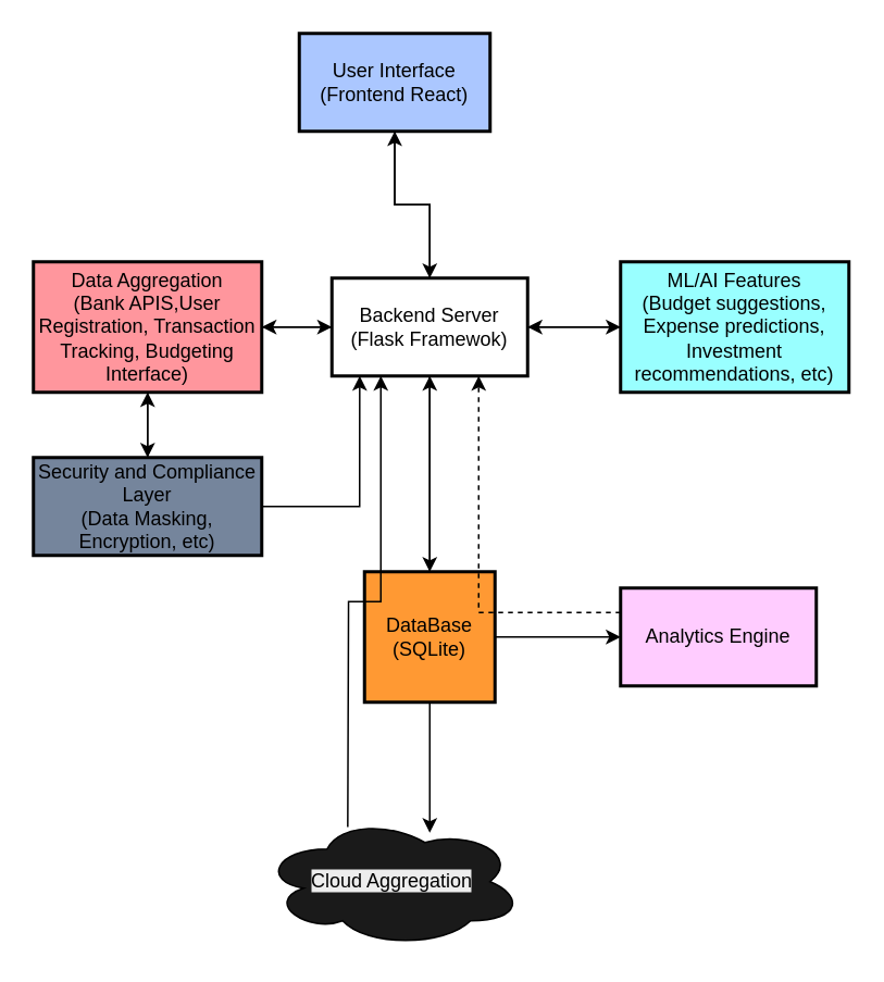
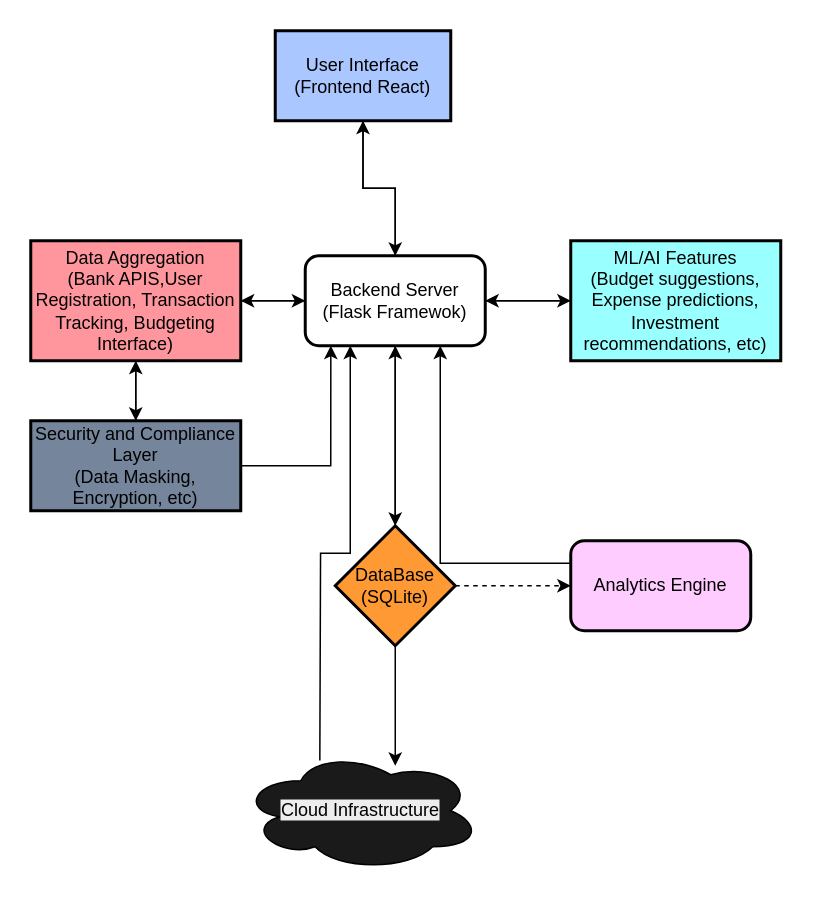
- <mxCell id="21" value="Backend Server&lt;div&gt;(Flask Framewok)&lt;/div&gt;" style="whiteSpace=wrap;html=1;strokeWidth=2;fillColor=#FFFFFF;rounded=0;" vertex="1" parent="1"><mxGeometry x="203" y="170" width="120" height="60" as="geometry" /></mxCell>
+ <mxCell id="21" value="Backend Server&lt;div&gt;(Flask Framewok)&lt;/div&gt;" style="rounded=1;whiteSpace=wrap;html=1;strokeWidth=2;fillColor=#FFFFFF;" vertex="1" parent="1"><mxGeometry x="203" y="170" width="120" height="60" as="geometry" /></mxCell>
- <mxCell id="12" style="edgeStyle=orthogonalEdgeStyle;rounded=0;orthogonalLoop=1;jettySize=auto;html=1;exitX=0;exitY=0.25;exitDx=0;exitDy=0;entryX=0.75;entryY=1;entryDx=0;entryDy=0;dashed=1;" edge="1" parent="1" source="13" target="21"><mxGeometry relative="1" as="geometry" /></mxCell>
+ <mxCell id="12" style="edgeStyle=orthogonalEdgeStyle;rounded=0;orthogonalLoop=1;jettySize=auto;html=1;exitX=0;exitY=0.25;exitDx=0;exitDy=0;entryX=0.75;entryY=1;entryDx=0;entryDy=0;" edge="1" parent="1" source="13" target="21"><mxGeometry relative="1" as="geometry" /></mxCell>
- <mxCell id="7" value="DataBase&lt;div&gt;(SQLite)&lt;/div&gt;" style="whiteSpace=wrap;html=1;strokeWidth=2;fillColor=#FF9933;rounded=0;" vertex="1" parent="1"><mxGeometry x="223" y="350" width="80" height="80" as="geometry" /></mxCell>
+ <mxCell id="7" value="DataBase&lt;div&gt;(SQLite)&lt;/div&gt;" style="rhombus;whiteSpace=wrap;html=1;strokeWidth=2;fillColor=#FF9933;" vertex="1" parent="1"><mxGeometry x="223" y="350" width="80" height="80" as="geometry" /></mxCell>
- <mxCell id="6" style="edgeStyle=orthogonalEdgeStyle;rounded=0;orthogonalLoop=1;jettySize=auto;html=1;exitX=1;exitY=0.5;exitDx=0;exitDy=0;entryX=0;entryY=0.5;entryDx=0;entryDy=0;" edge="1" parent="1" source="7" target="13"><mxGeometry relative="1" as="geometry" /></mxCell>
+ <mxCell id="6" style="edgeStyle=orthogonalEdgeStyle;rounded=0;orthogonalLoop=1;jettySize=auto;html=1;exitX=1;exitY=0.5;exitDx=0;exitDy=0;entryX=0;entryY=0.5;entryDx=0;entryDy=0;dashed=1;" edge="1" parent="1" source="7" target="13"><mxGeometry relative="1" as="geometry" /></mxCell>
- <mxCell id="13" value="Analytics Engine" style="whiteSpace=wrap;html=1;strokeWidth=2;fillColor=#FFCCFF;" vertex="1" parent="1"><mxGeometry x="380" y="360" width="120" height="60" as="geometry" /></mxCell>
+ <mxCell id="13" value="Analytics Engine" style="whiteSpace=wrap;html=1;strokeWidth=2;fillColor=#FFCCFF;rounded=1;" vertex="1" parent="1"><mxGeometry x="380" y="360" width="120" height="60" as="geometry" /></mxCell>
- <mxCell id="24" value="&lt;span style=&quot;background-color: rgb(237, 237, 237);&quot;&gt;Cloud Aggregation&lt;/span&gt;" style="ellipse;shape=cloud;whiteSpace=wrap;html=1;fillColor=#1A1A1A;" vertex="1" parent="1"><mxGeometry x="160" y="500" width="160" height="80" as="geometry" /></mxCell>
+ <mxCell id="24" value="&lt;span style=&quot;background-color: rgb(237, 237, 237);&quot;&gt;Cloud Infrastructure&lt;/span&gt;" style="ellipse;shape=cloud;whiteSpace=wrap;html=1;fillColor=#1A1A1A;" vertex="1" parent="1"><mxGeometry x="160" y="500" width="160" height="80" as="geometry" /></mxCell>
